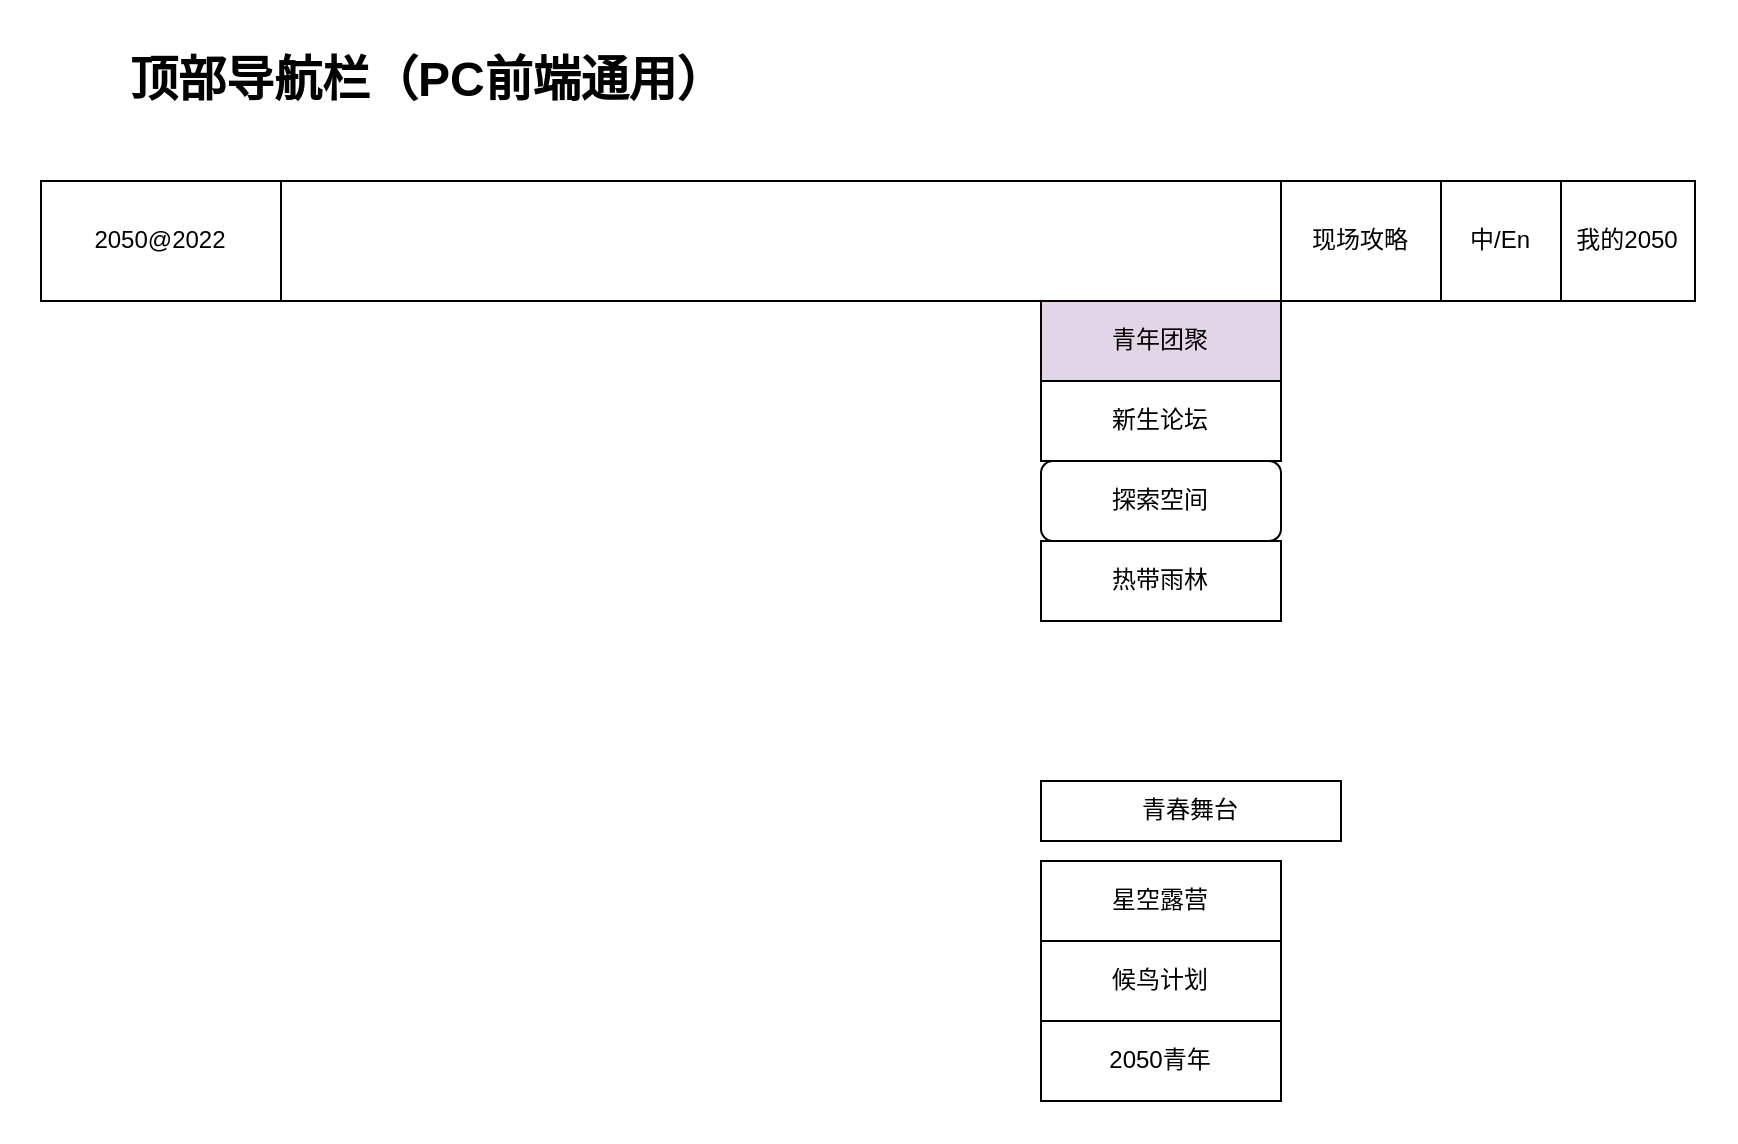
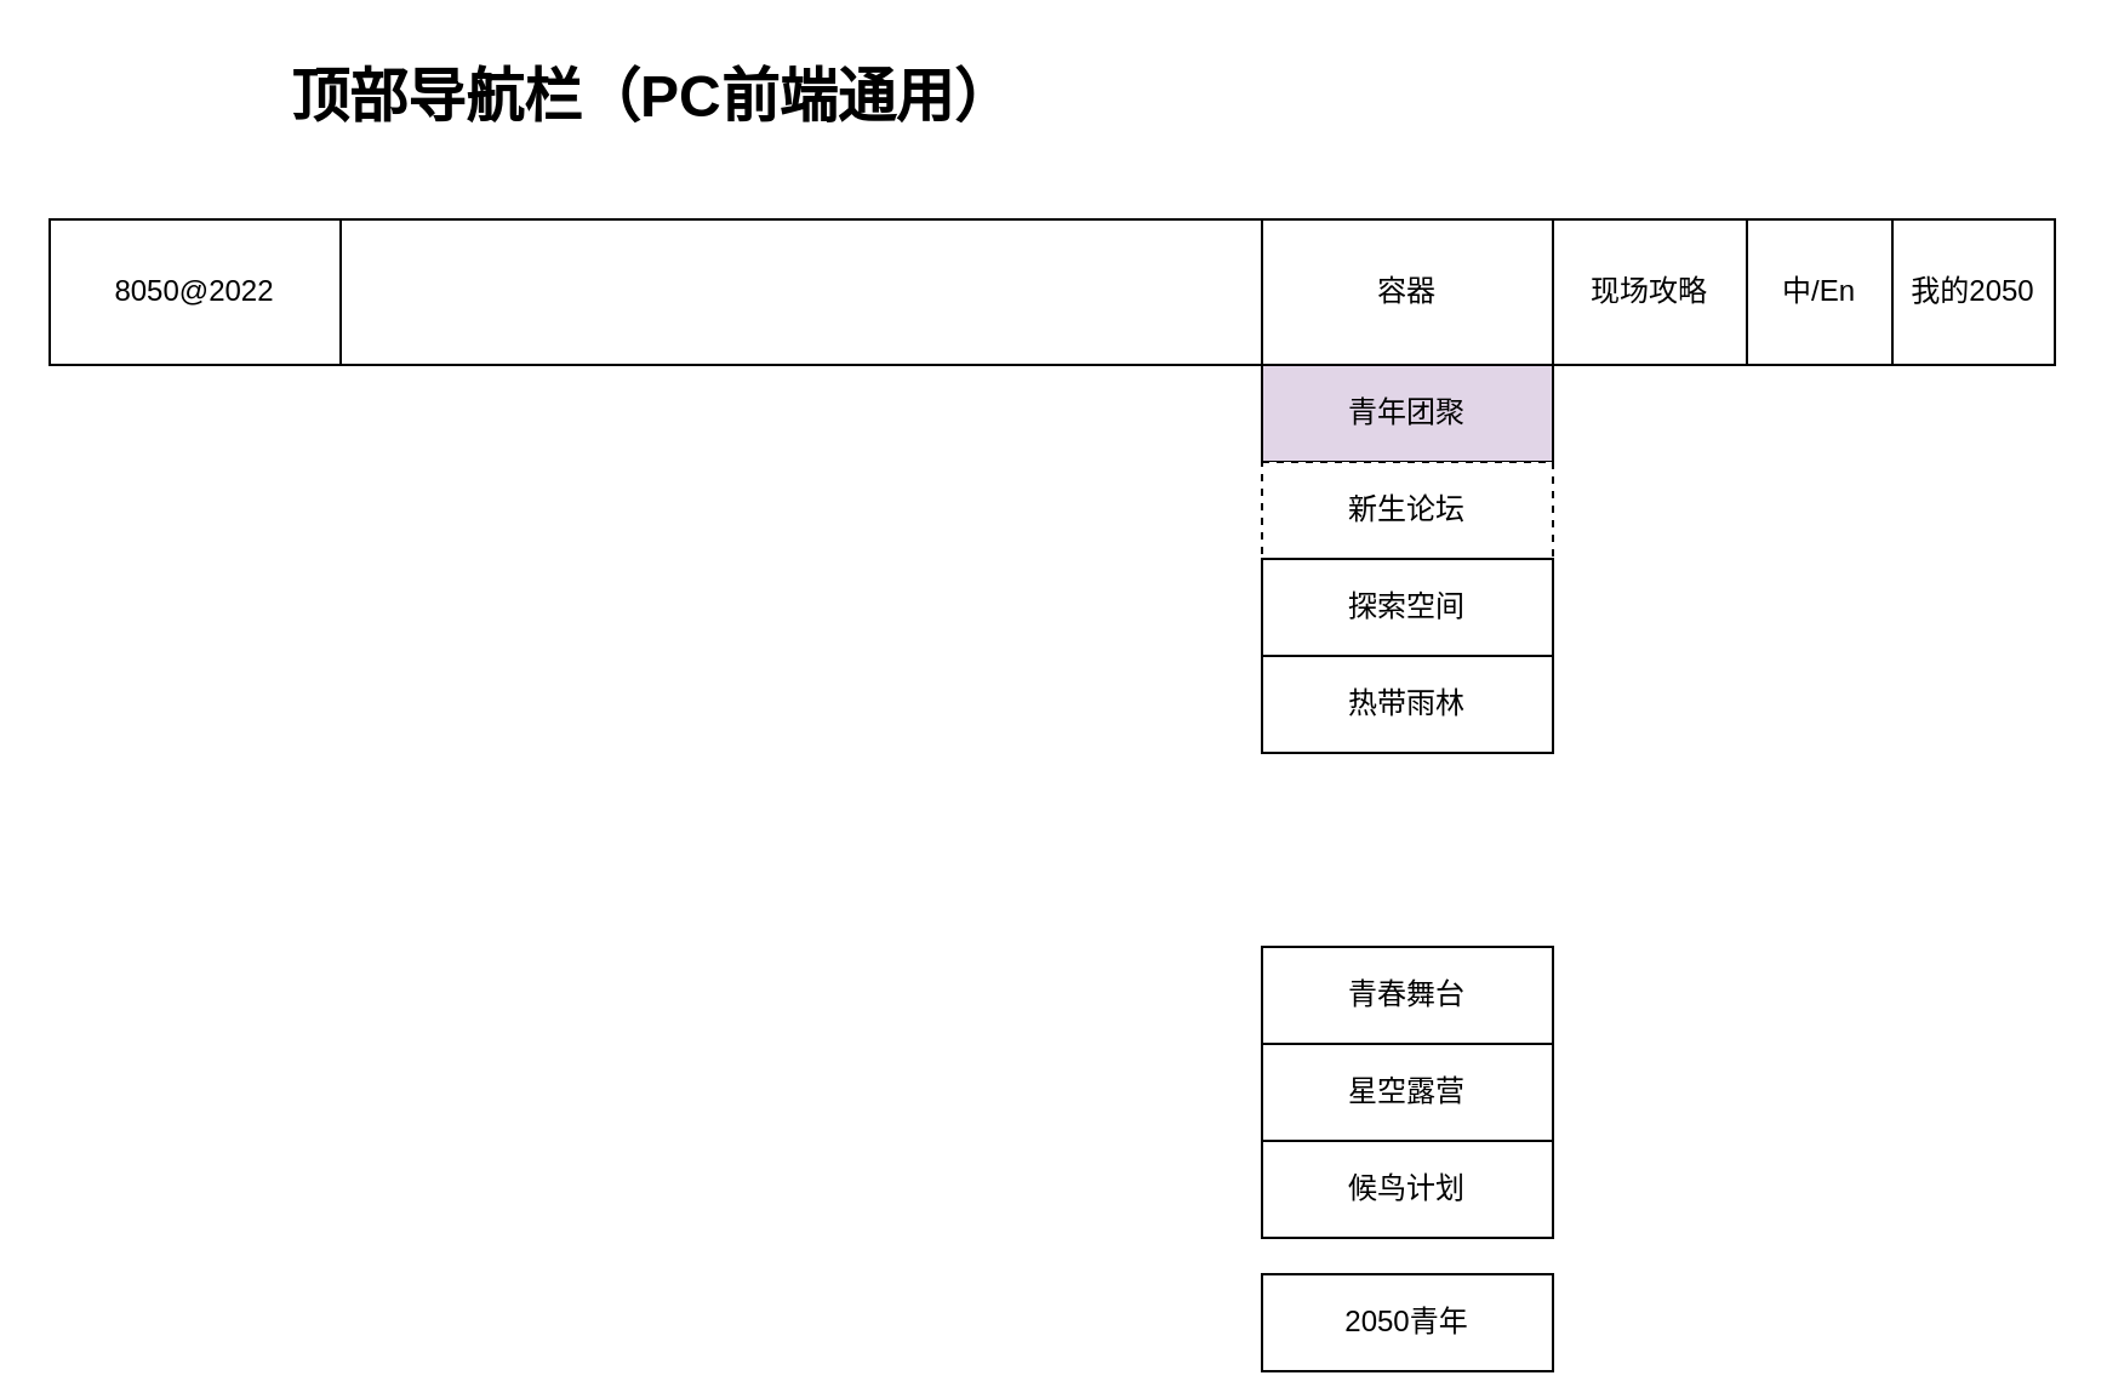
- <mxCell id="3" value="&lt;h1&gt;顶部导航栏（PC前端通用）&lt;/h1&gt;" style="text;html=1;strokeColor=none;fillColor=none;spacing=5;spacingTop=-20;whiteSpace=wrap;overflow=hidden;rounded=0;" vertex="1" parent="1"><mxGeometry x="60" y="20" width="310" height="50" as="geometry" /></mxCell>
+ <mxCell id="3" value="&lt;h1&gt;顶部导航栏（PC前端通用）&lt;/h1&gt;" style="text;html=1;strokeColor=none;fillColor=none;spacing=5;spacingTop=-20;whiteSpace=wrap;overflow=hidden;rounded=0;" vertex="1" parent="1"><mxGeometry x="115" y="20" width="310" height="50" as="geometry" /></mxCell>
- <mxCell id="7" value="2050@2022" style="rounded=0;whiteSpace=wrap;html=1;" vertex="1" parent="1"><mxGeometry y="90" width="120" height="60" as="geometry" x="20" /></mxCell>
+ <mxCell id="7" value="8050@2022" style="rounded=0;whiteSpace=wrap;html=1;" vertex="1" parent="1"><mxGeometry y="90" width="120" height="60" as="geometry" x="20" /></mxCell>
+ <mxCell id="6" value="容器" style="rounded=0;whiteSpace=wrap;html=1;" vertex="1" parent="1"><mxGeometry x="520" y="90" width="120" height="60" as="geometry" /></mxCell>
- <mxCell id="9" value="新生论坛" style="rounded=0;whiteSpace=wrap;html=1;" vertex="1" parent="1"><mxGeometry x="520" y="190" width="120" height="40" as="geometry" /></mxCell>
+ <mxCell id="9" value="新生论坛" style="rounded=0;whiteSpace=wrap;html=1;dashed=1;" vertex="1" parent="1"><mxGeometry x="520" y="190" width="120" height="40" as="geometry" /></mxCell>
- <mxCell id="10" value="探索空间" style="whiteSpace=wrap;html=1;rounded=1;" vertex="1" parent="1"><mxGeometry x="520" y="230" width="120" height="40" as="geometry" /></mxCell>
+ <mxCell id="10" value="探索空间" style="rounded=0;whiteSpace=wrap;html=1;" vertex="1" parent="1"><mxGeometry x="520" y="230" width="120" height="40" as="geometry" /></mxCell>
- <mxCell id="12" value="青春舞台" style="rounded=0;whiteSpace=wrap;html=1;" vertex="1" parent="1"><mxGeometry x="520" y="390" width="150" height="30" as="geometry" /></mxCell>
+ <mxCell id="12" value="青春舞台" style="rounded=0;whiteSpace=wrap;html=1;" vertex="1" parent="1"><mxGeometry x="520" y="390" width="120" height="40" as="geometry" /></mxCell>
- <mxCell id="15" value="2050青年" style="rounded=0;whiteSpace=wrap;html=1;" vertex="1" parent="1"><mxGeometry x="520" y="510" width="120" height="40" as="geometry" /></mxCell>
+ <mxCell id="15" value="2050青年" style="rounded=0;whiteSpace=wrap;html=1;" vertex="1" parent="1"><mxGeometry x="520" y="525" width="120" height="40" as="geometry" /></mxCell>
